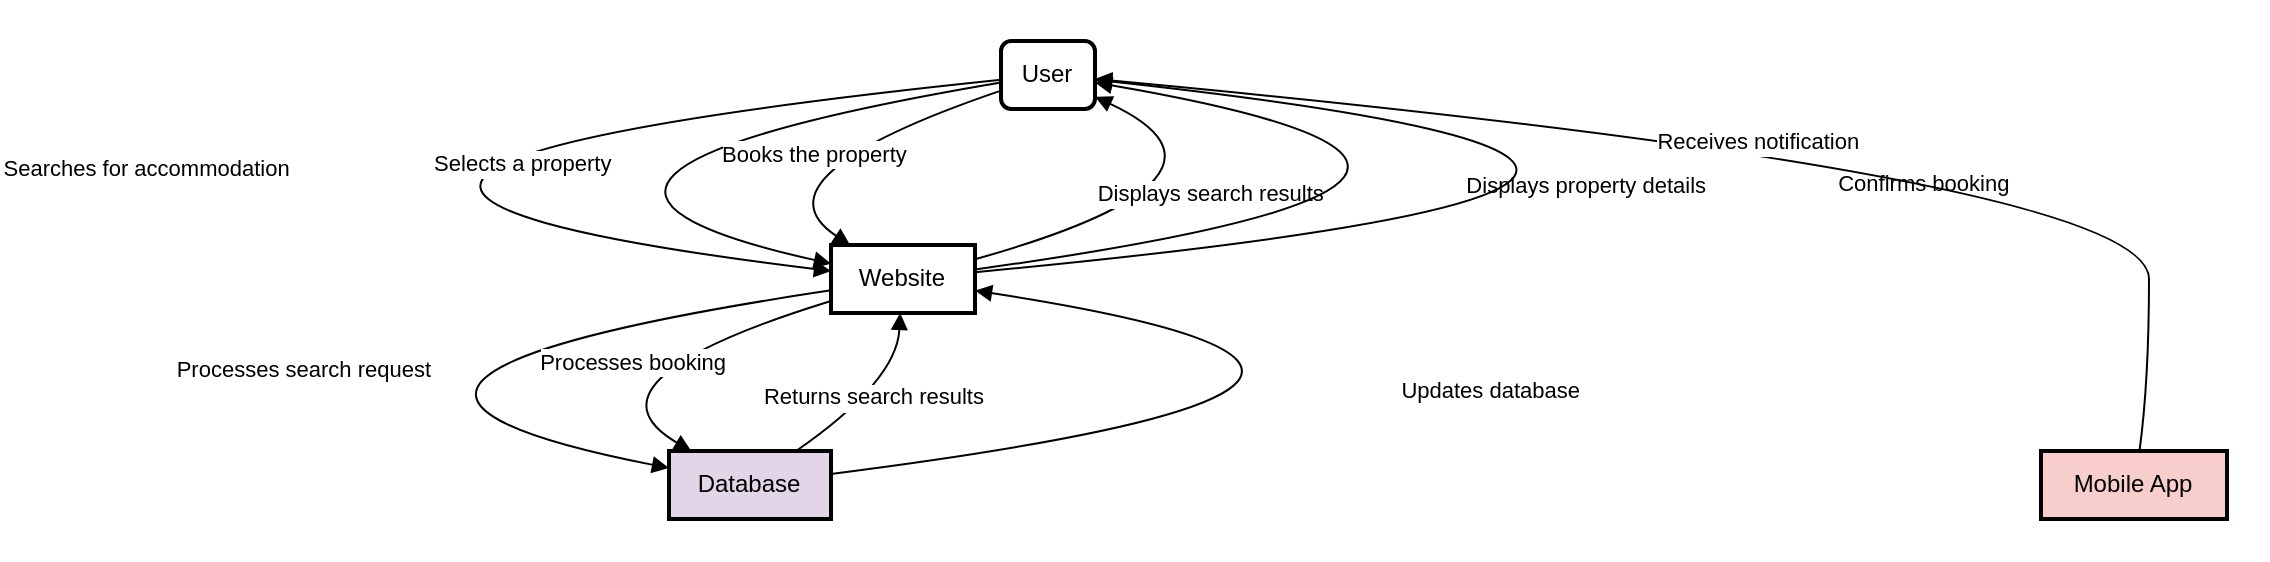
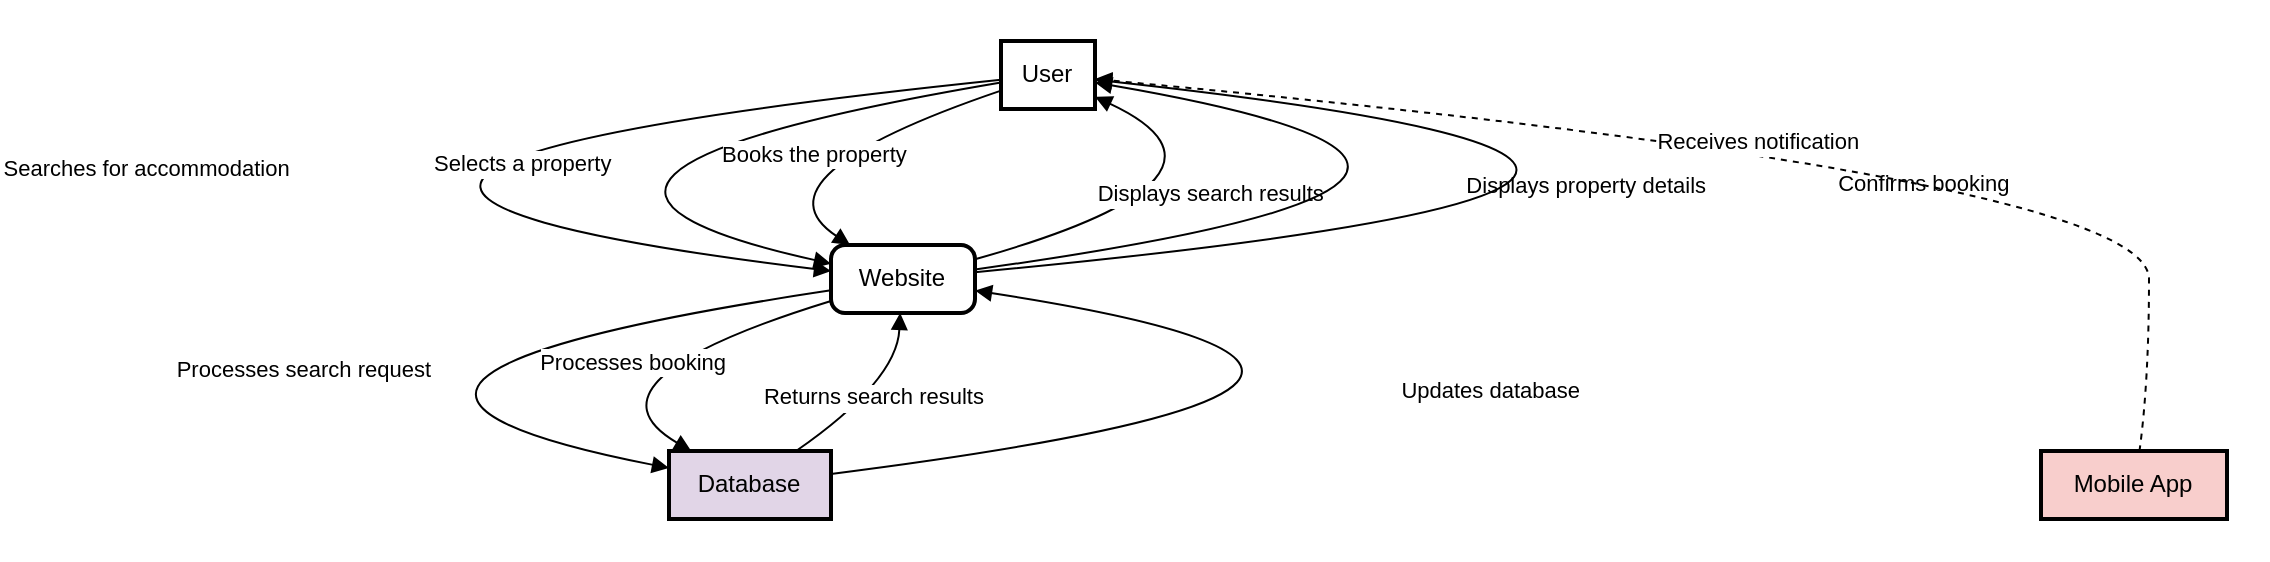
- <mxCell id="2" value="User" style="whiteSpace=wrap;strokeWidth=2;rounded=1;" vertex="1" parent="1"><mxGeometry x="489" width="47" height="34" as="geometry" y="20" /></mxCell>
+ <mxCell id="2" value="User" style="whiteSpace=wrap;strokeWidth=2;" vertex="1" parent="1"><mxGeometry x="489" width="47" height="34" as="geometry" y="20" /></mxCell>
- <mxCell id="16" value="Receives notification" style="curved=1;startArrow=none;endArrow=block;exitX=0.53;exitY=-0.01;entryX=1;entryY=0.56;" edge="1" parent="1" source="5" target="2"><mxGeometry relative="1" as="geometry"><Array as="points"><mxPoint x="1063" y="190" /><mxPoint x="1063" y="88" /></Array></mxGeometry></mxCell>
+ <mxCell id="16" value="Receives notification" style="curved=1;startArrow=none;endArrow=block;exitX=0.53;exitY=-0.01;entryX=1;entryY=0.56;dashed=1;" edge="1" parent="1" source="5" target="2"><mxGeometry relative="1" as="geometry"><Array as="points"><mxPoint x="1063" y="190" /><mxPoint x="1063" y="88" /></Array></mxGeometry></mxCell>
- <mxCell id="3" value="Website" style="absoluteArcSize=1;arcSize=14;whiteSpace=wrap;strokeWidth=2;rounded=0;" vertex="1" parent="1"><mxGeometry x="404" y="122" width="72" height="34" as="geometry" /></mxCell>
+ <mxCell id="3" value="Website" style="rounded=1;absoluteArcSize=1;arcSize=14;whiteSpace=wrap;strokeWidth=2;" vertex="1" parent="1"><mxGeometry x="404" y="122" width="72" height="34" as="geometry" /></mxCell>
